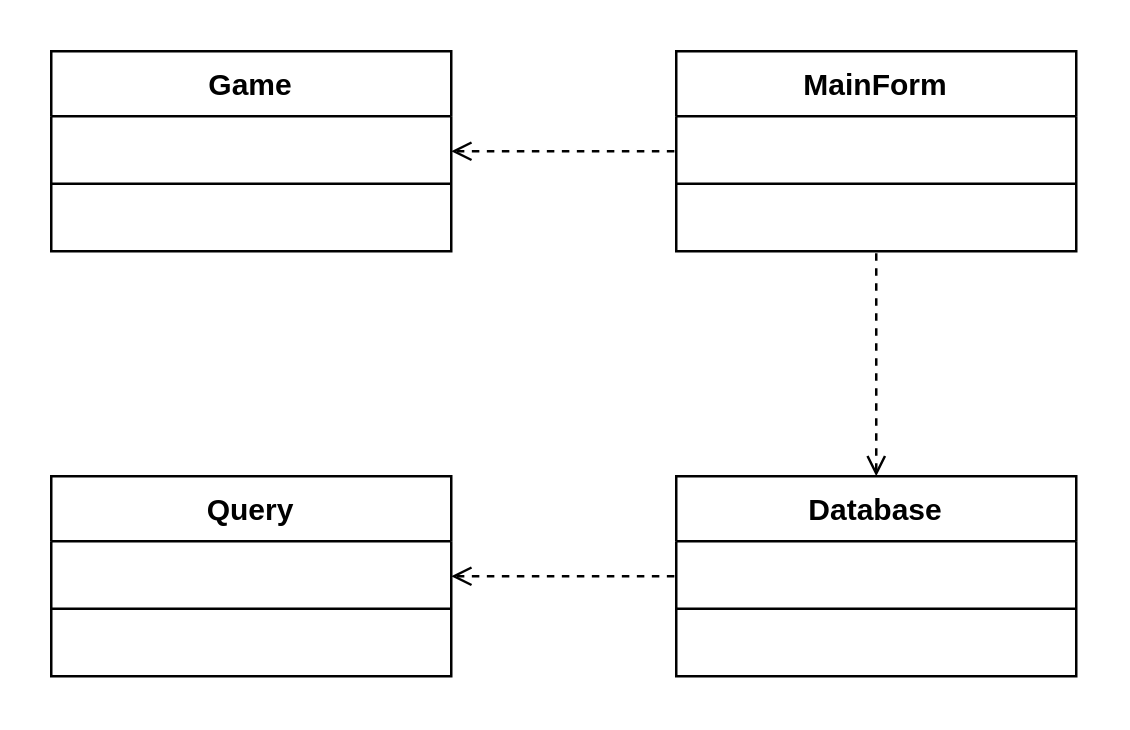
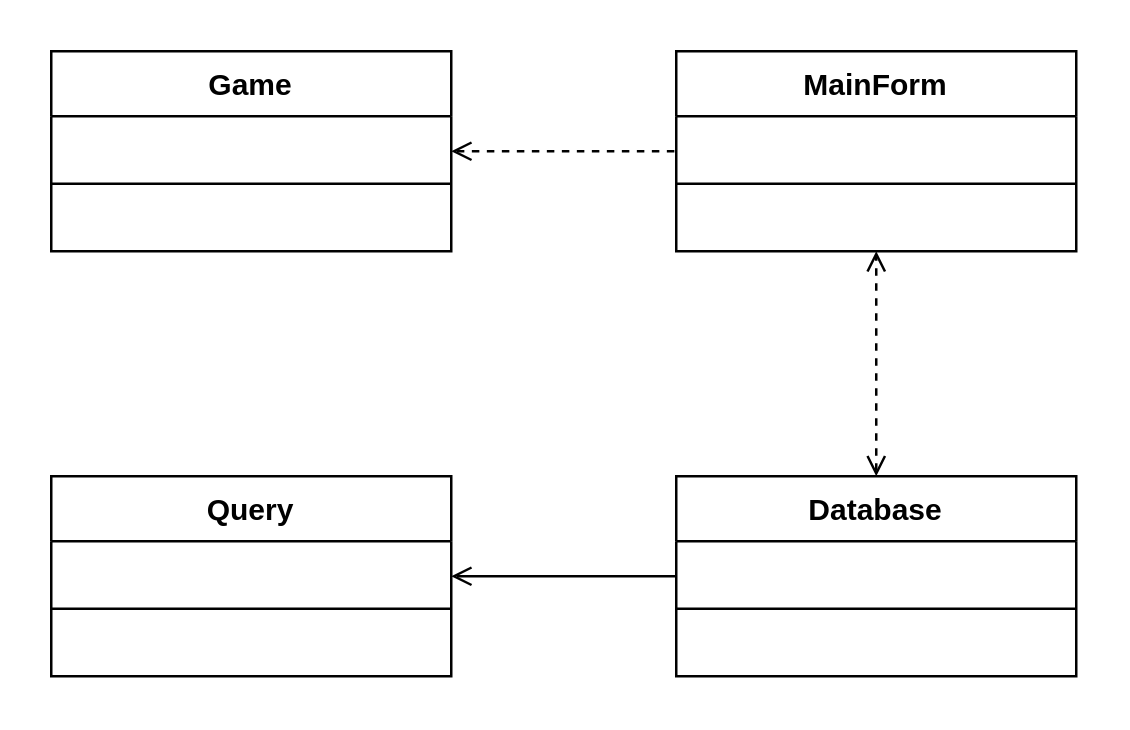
- <mxCell id="12" value="" style="endArrow=none;dashed=1;html=1;rounded=0;entryX=0.5;entryY=1;entryDx=0;entryDy=0;exitX=0.5;exitY=0;exitDx=0;exitDy=0;startArrow=open;startFill=0;" parent="1" source="4" target="6" edge="1"><mxGeometry width="50" height="50" relative="1" as="geometry"><mxPoint x="190" y="240" as="sourcePoint" /><mxPoint x="280" y="240" as="targetPoint" /><Array as="points" /></mxGeometry></mxCell>
+ <mxCell id="12" value="" style="endArrow=open;dashed=1;html=1;rounded=0;entryX=0.5;entryY=1;entryDx=0;entryDy=0;exitX=0.5;exitY=0;exitDx=0;exitDy=0;startArrow=open;startFill=0;" parent="1" source="4" target="6" edge="1"><mxGeometry width="50" height="50" relative="1" as="geometry"><mxPoint x="190" y="240" as="sourcePoint" /><mxPoint x="280" y="240" as="targetPoint" /><Array as="points" /></mxGeometry></mxCell>
- <mxCell id="8" value="" style="endArrow=none;dashed=1;html=1;rounded=0;entryX=0;entryY=0.5;entryDx=0;entryDy=0;exitX=1;exitY=0.5;exitDx=0;exitDy=0;startArrow=open;startFill=0;" parent="1" source="2" target="4" edge="1"><mxGeometry width="50" height="50" relative="1" as="geometry"><mxPoint x="290" y="130" as="sourcePoint" /><mxPoint x="370" y="50" as="targetPoint" /><Array as="points" /></mxGeometry></mxCell>
+ <mxCell id="8" value="" style="endArrow=none;dashed=0;html=1;rounded=0;entryX=0;entryY=0.5;entryDx=0;entryDy=0;exitX=1;exitY=0.5;exitDx=0;exitDy=0;startArrow=open;startFill=0;" parent="1" source="2" target="4" edge="1"><mxGeometry width="50" height="50" relative="1" as="geometry"><mxPoint x="290" y="130" as="sourcePoint" /><mxPoint x="370" y="50" as="targetPoint" /><Array as="points" /></mxGeometry></mxCell>
